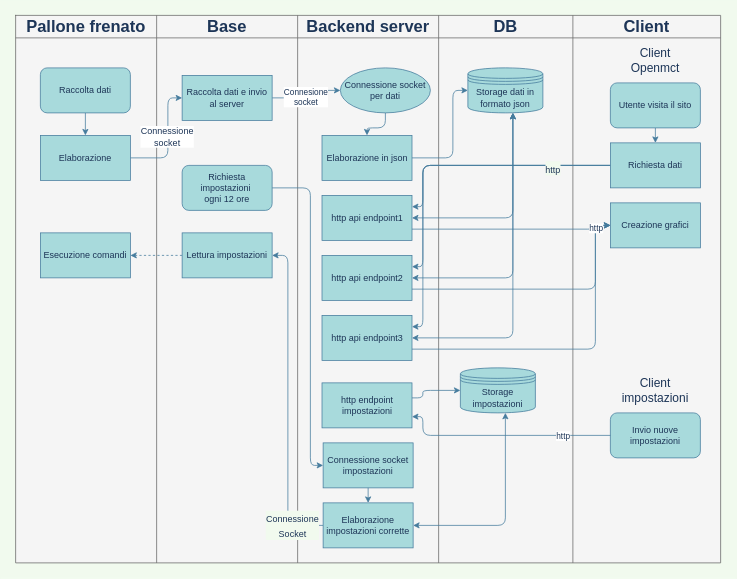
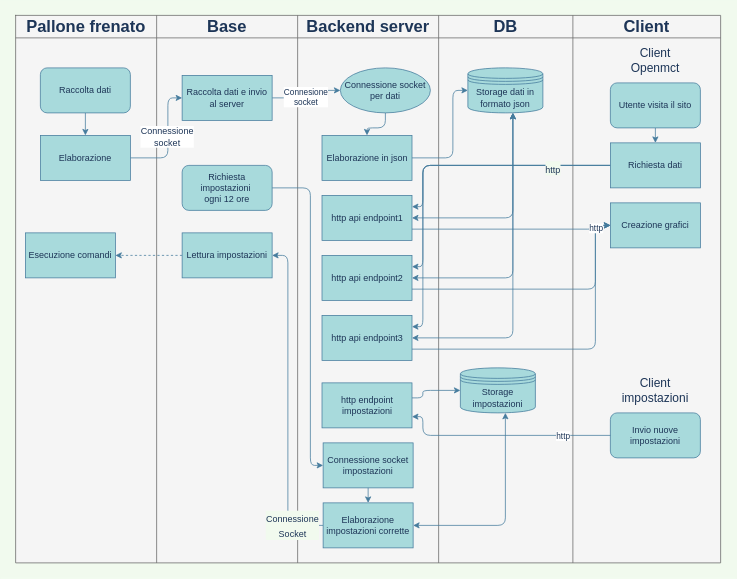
- <mxCell id="49" value="Esecuzione comandi" style="rounded=0;whiteSpace=wrap;html=1;fillColor=#A8DADC;strokeColor=#457B9D;fontColor=#1D3557;" parent="1" vertex="1"><mxGeometry x="53" y="310" width="120" height="60" as="geometry" /></mxCell>
+ <mxCell id="49" value="Esecuzione comandi" style="rounded=0;whiteSpace=wrap;html=1;fillColor=#A8DADC;strokeColor=#457B9D;fontColor=#1D3557;" parent="1" vertex="1"><mxGeometry x="33" y="310" width="120" height="60" as="geometry" /></mxCell>
